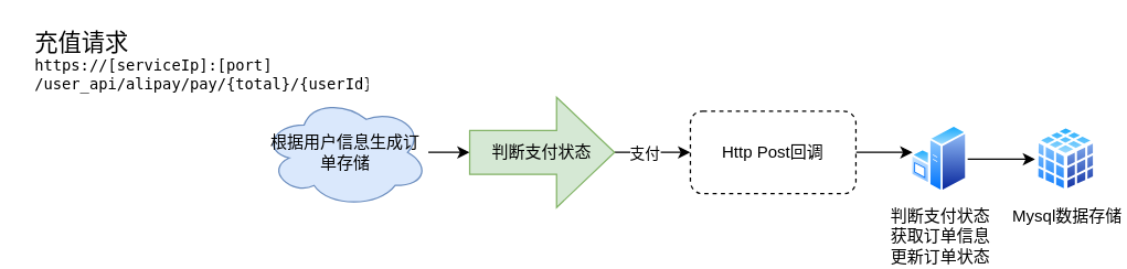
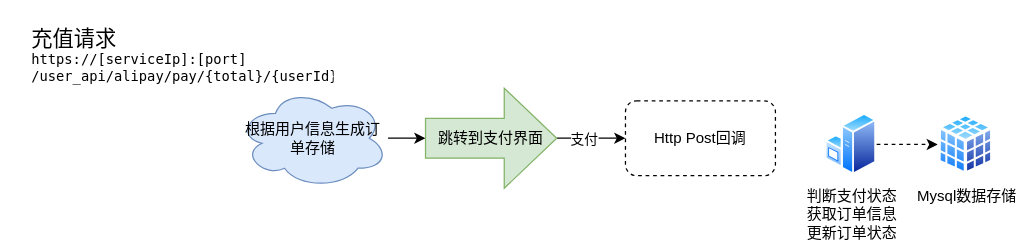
- <mxCell id="7" value="判断支付状态" style="shape=singleArrow;whiteSpace=wrap;html=1;arrowWidth=0.4;arrowSize=0.4;fillColor=#d5e8d4;strokeColor=#82b366;" vertex="1" parent="1"><mxGeometry x="340" y="70" width="105" height="80" as="geometry" /></mxCell>
+ <mxCell id="7" value="跳转到支付界面" style="shape=singleArrow;whiteSpace=wrap;html=1;arrowWidth=0.4;arrowSize=0.4;fillColor=#d5e8d4;strokeColor=#82b366;" vertex="1" parent="1"><mxGeometry x="340" y="70" width="105" height="80" as="geometry" /></mxCell>
- <mxCell id="8" value="" style="edgeStyle=orthogonalEdgeStyle;rounded=0;orthogonalLoop=1;jettySize=auto;html=1;entryX=0.027;entryY=0.398;entryDx=0;entryDy=0;entryPerimeter=0;" edge="1" parent="1" source="9" target="11"><mxGeometry relative="1" as="geometry"><mxPoint x="150" y="425" as="targetPoint" /></mxGeometry></mxCell>
- <mxCell id="10" value="" style="edgeStyle=orthogonalEdgeStyle;rounded=0;orthogonalLoop=1;jettySize=auto;html=1;" edge="1" parent="1" source="11" target="12"><mxGeometry relative="1" as="geometry" /></mxCell>
+ <mxCell id="10" value="" style="edgeStyle=orthogonalEdgeStyle;rounded=0;orthogonalLoop=1;jettySize=auto;html=1;dashed=1;" edge="1" parent="1" source="11" target="12"><mxGeometry relative="1" as="geometry" /></mxCell>
